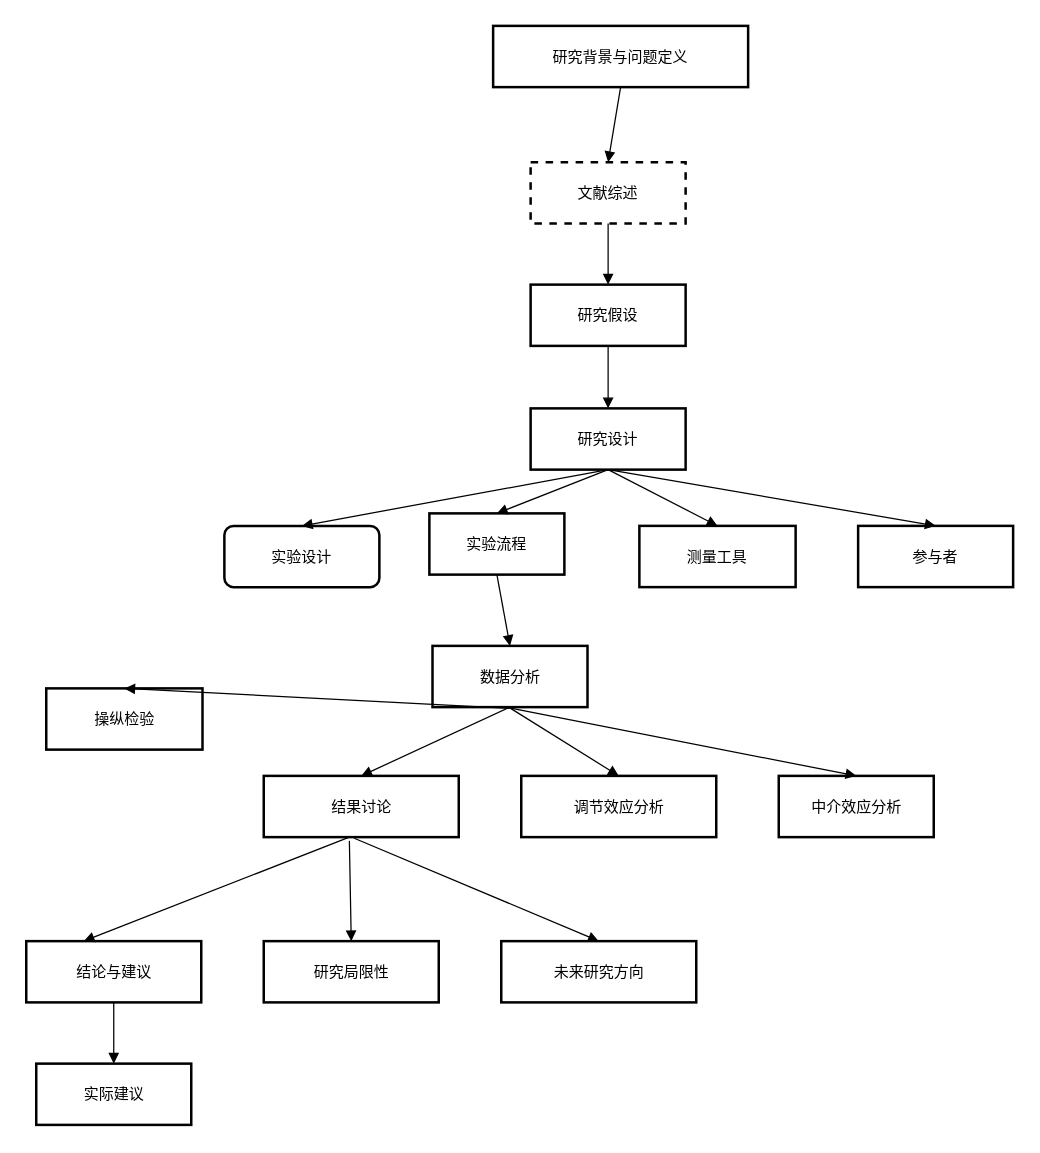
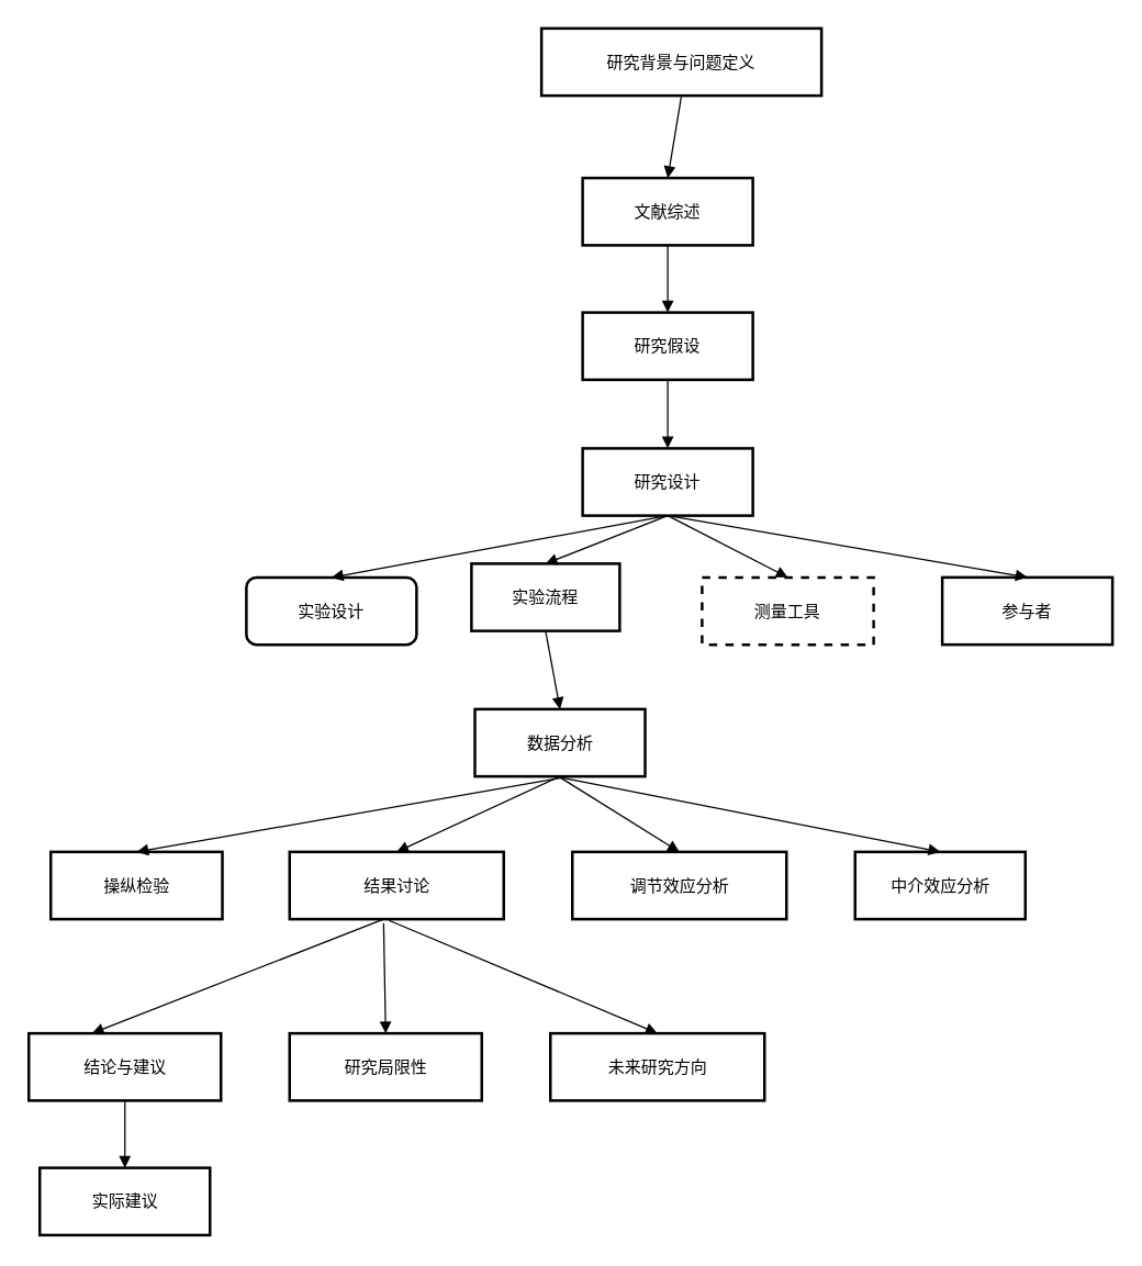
- <mxCell id="3" value="文献综述" style="whiteSpace=wrap;strokeWidth=2;dashed=1;" vertex="1" parent="1"><mxGeometry x="424" y="129" width="124" height="49" as="geometry" /></mxCell>
+ <mxCell id="3" value="文献综述" style="whiteSpace=wrap;strokeWidth=2;" vertex="1" parent="1"><mxGeometry x="424" y="129" width="124" height="49" as="geometry" /></mxCell>
- <mxCell id="8" value="测量工具" style="whiteSpace=wrap;strokeWidth=2;" vertex="1" parent="1"><mxGeometry x="511" y="420" width="125" height="49" as="geometry" /></mxCell>
+ <mxCell id="8" value="测量工具" style="whiteSpace=wrap;strokeWidth=2;dashed=1;" vertex="1" parent="1"><mxGeometry x="511" y="420" width="125" height="49" as="geometry" /></mxCell>
- <mxCell id="11" value="操纵检验" style="whiteSpace=wrap;strokeWidth=2;" vertex="1" parent="1"><mxGeometry x="36.5" y="550" width="125" height="49" as="geometry" /></mxCell>
+ <mxCell id="11" value="操纵检验" style="whiteSpace=wrap;strokeWidth=2;" vertex="1" parent="1"><mxGeometry x="36.5" y="620" width="125" height="49" as="geometry" /></mxCell>
